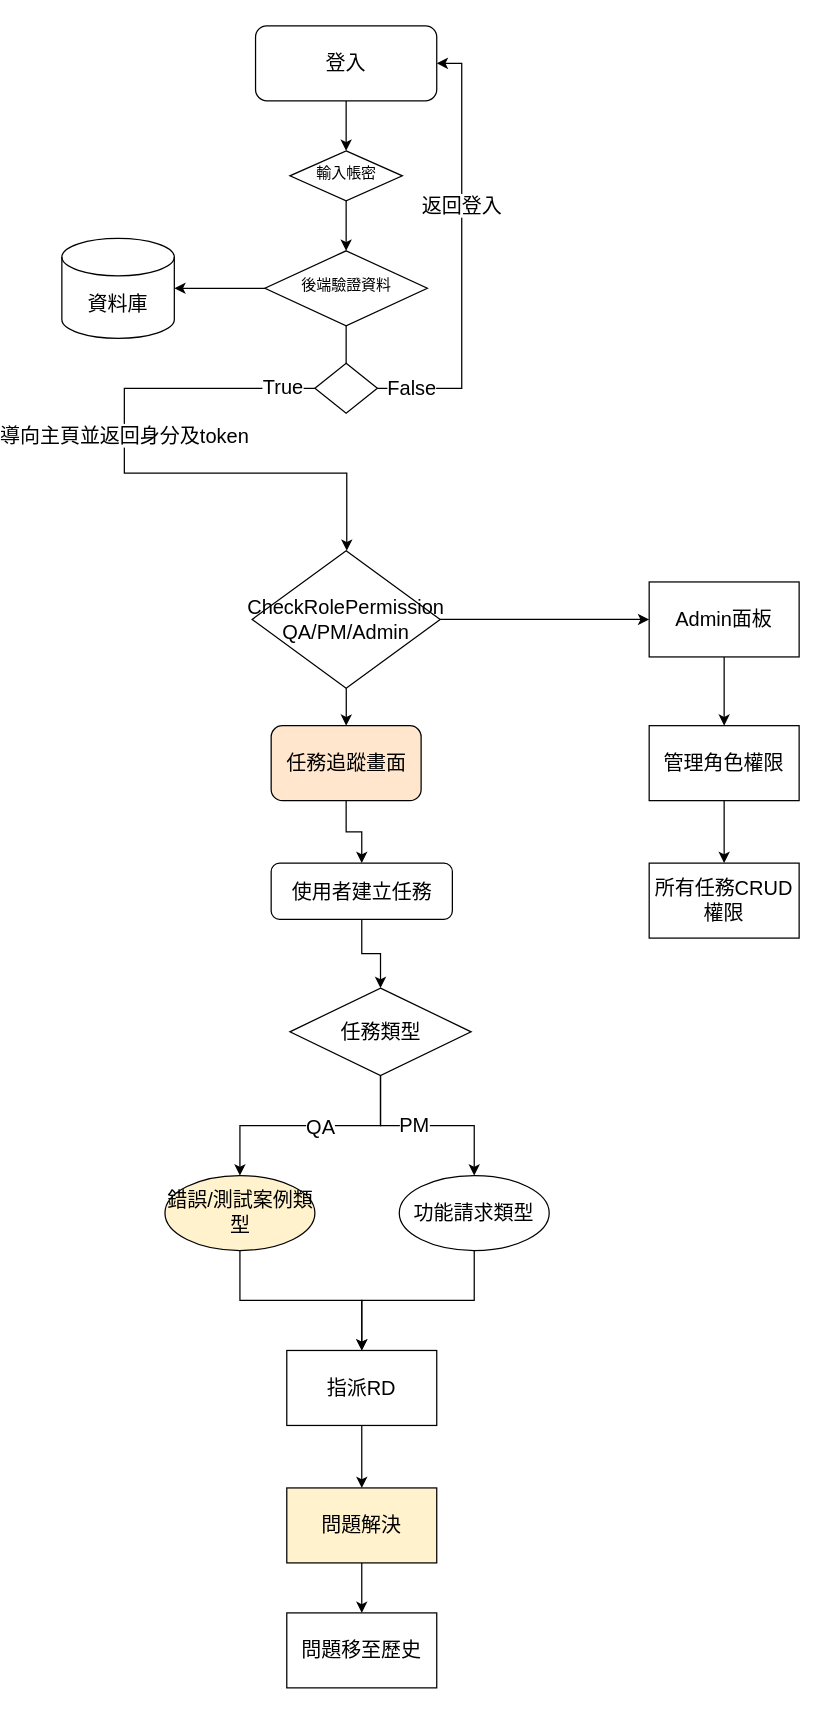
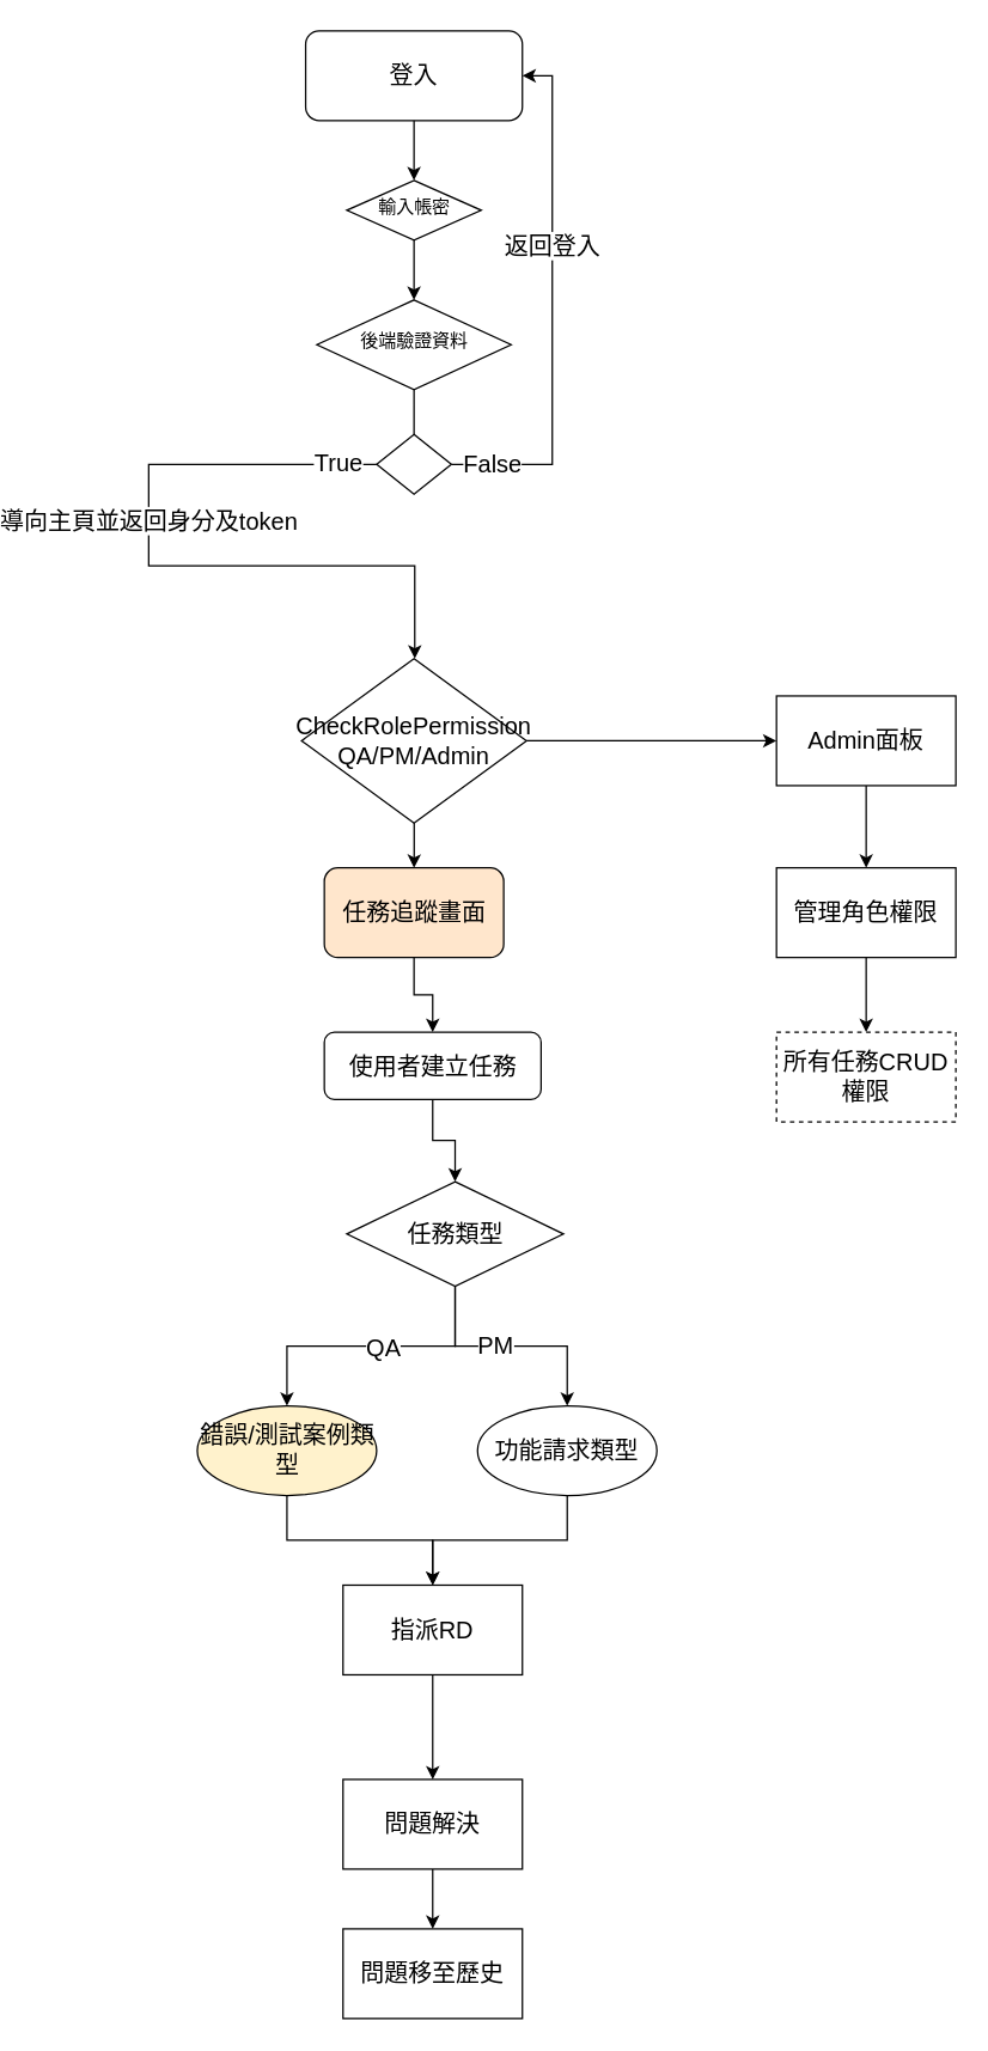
- <mxCell id="6" value="資料庫" style="shape=cylinder3;whiteSpace=wrap;html=1;boundedLbl=1;backgroundOutline=1;size=15;fontSize=16;" parent="1" vertex="1"><mxGeometry x="20" y="190" width="90" height="80" as="geometry" /></mxCell>
- <mxCell id="7" style="edgeStyle=orthogonalEdgeStyle;rounded=0;orthogonalLoop=1;jettySize=auto;html=1;entryX=1;entryY=0.5;entryDx=0;entryDy=0;entryPerimeter=0;fontSize=16;" parent="1" source="10" target="6" edge="1"><mxGeometry relative="1" as="geometry" /></mxCell>
- <mxCell id="39" value="所有任務CRUD權限" style="whiteSpace=wrap;html=1;fontSize=16;" parent="1" vertex="1"><mxGeometry x="490" y="690" width="120" height="60" as="geometry" /></mxCell>
+ <mxCell id="39" value="所有任務CRUD權限" style="whiteSpace=wrap;html=1;fontSize=16;dashed=1;" parent="1" vertex="1"><mxGeometry x="490" y="690" width="120" height="60" as="geometry" /></mxCell>
- <mxCell id="32" value="指派RD" style="whiteSpace=wrap;html=1;fontSize=16;" parent="1" vertex="1"><mxGeometry x="200" y="1080" width="120" height="60" as="geometry" /></mxCell>
+ <mxCell id="32" value="指派RD" style="whiteSpace=wrap;html=1;fontSize=16;" parent="1" vertex="1"><mxGeometry x="200" y="1060" width="120" height="60" as="geometry" /></mxCell>
- <mxCell id="34" value="問題解決" style="whiteSpace=wrap;html=1;fontSize=16;fillColor=#fff2cc;" parent="1" vertex="1"><mxGeometry x="200" y="1190" width="120" height="60" as="geometry" /></mxCell>
+ <mxCell id="34" value="問題解決" style="whiteSpace=wrap;html=1;fontSize=16;" parent="1" vertex="1"><mxGeometry x="200" y="1190" width="120" height="60" as="geometry" /></mxCell>
